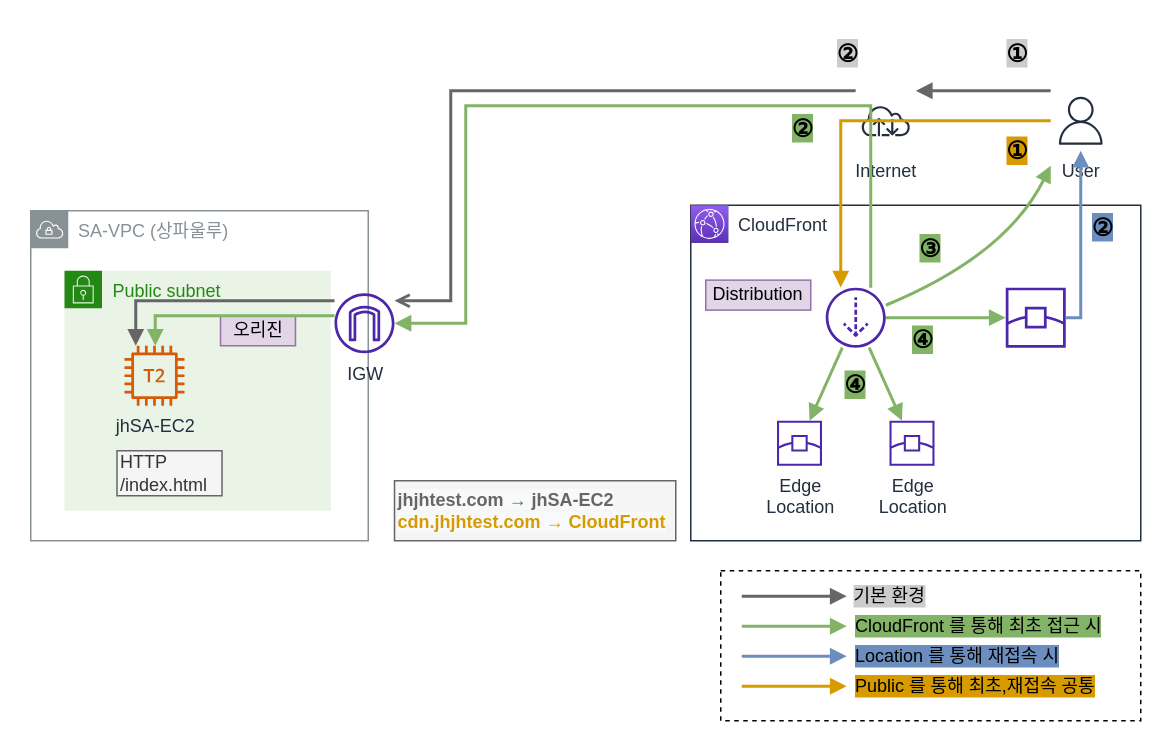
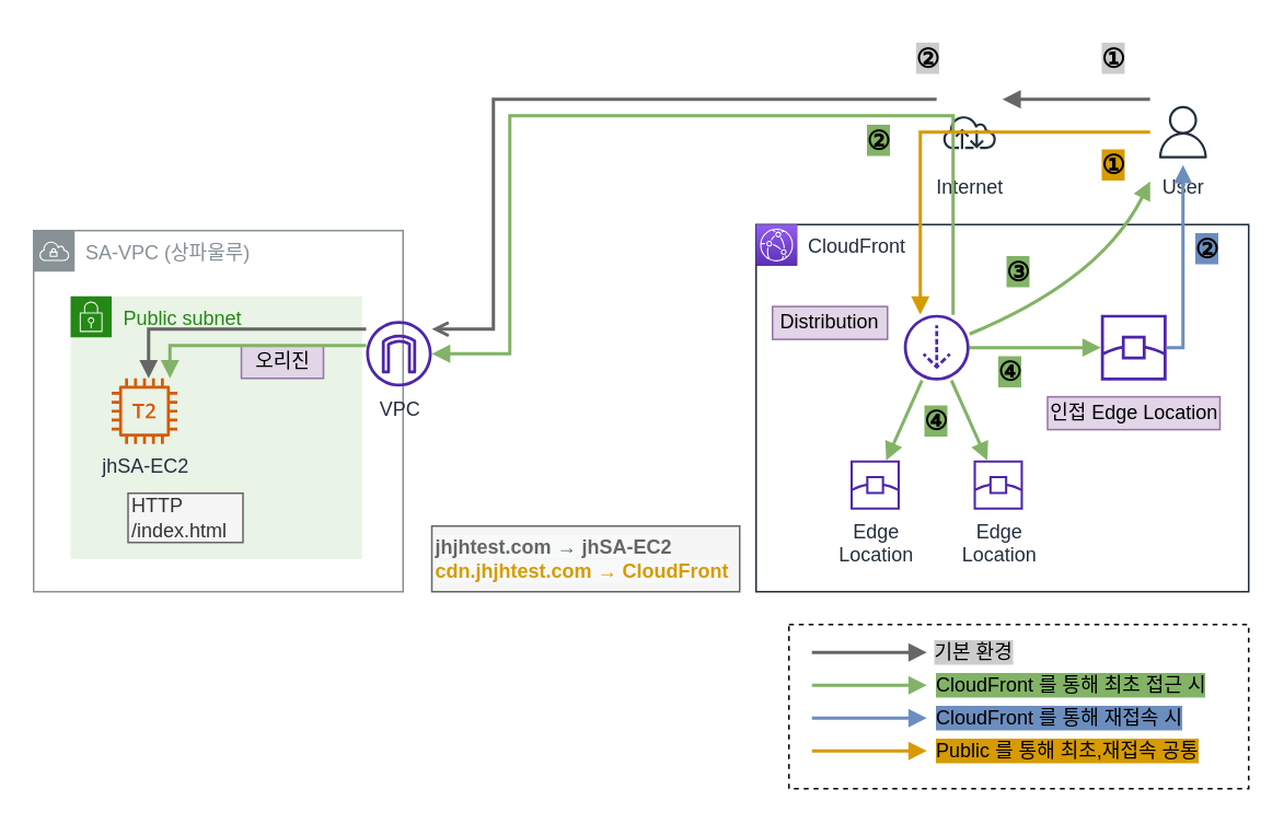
- <mxCell id="9" value="IGW" style="sketch=0;outlineConnect=0;fontColor=#232F3E;gradientColor=none;fillColor=#4D27AA;strokeColor=none;dashed=0;verticalLabelPosition=bottom;verticalAlign=top;align=center;html=1;fontSize=12;fontStyle=0;aspect=fixed;pointerEvents=1;shape=mxgraph.aws4.internet_gateway;" parent="1" vertex="1"><mxGeometry x="222.5" y="195" width="40" height="40" as="geometry" /></mxCell>
+ <mxCell id="9" value="VPC" style="sketch=0;outlineConnect=0;fontColor=#232F3E;gradientColor=none;fillColor=#4D27AA;strokeColor=none;dashed=0;verticalLabelPosition=bottom;verticalAlign=top;align=center;html=1;fontSize=12;fontStyle=0;aspect=fixed;pointerEvents=1;shape=mxgraph.aws4.internet_gateway;" parent="1" vertex="1"><mxGeometry x="222.5" y="195" width="40" height="40" as="geometry" /></mxCell>
- <mxCell id="4" value="jhSA-EC2" style="sketch=0;outlineConnect=0;fontColor=#232F3E;gradientColor=none;fillColor=#D45B07;strokeColor=none;dashed=0;verticalLabelPosition=bottom;verticalAlign=top;align=center;html=1;fontSize=12;fontStyle=0;aspect=fixed;pointerEvents=1;shape=mxgraph.aws4.t2_instance;" parent="1" vertex="1"><mxGeometry x="82.5" y="230" width="40" height="40" as="geometry" /></mxCell>
+ <mxCell id="4" value="jhSA-EC2" style="sketch=0;outlineConnect=0;fontColor=#232F3E;gradientColor=none;fillColor=#D45B07;strokeColor=none;dashed=0;verticalLabelPosition=bottom;verticalAlign=top;align=center;html=1;fontSize=12;fontStyle=0;aspect=fixed;pointerEvents=1;shape=mxgraph.aws4.t2_instance;" parent="1" vertex="1"><mxGeometry x="67.5" y="230" width="40" height="40" as="geometry" /></mxCell>
+ <mxCell id="17" value="인접 Edge Location" style="text;html=1;strokeColor=#9673a6;fillColor=#e1d5e7;align=center;verticalAlign=middle;whiteSpace=wrap;rounded=0;" parent="11" vertex="1"><mxGeometry x="177.5" y="105" width="105" height="20" as="geometry" /></mxCell>
- <mxCell id="44" value="Location 를 통해 재접속 시" style="text;html=1;strokeColor=none;fillColor=none;align=left;verticalAlign=middle;whiteSpace=wrap;rounded=0;labelBackgroundColor=#6C8EBF;" parent="1" vertex="1"><mxGeometry x="568" y="427" width="185" height="20" as="geometry" /></mxCell>
+ <mxCell id="44" value="CloudFront 를 통해 재접속 시" style="text;html=1;strokeColor=none;fillColor=none;align=left;verticalAlign=middle;whiteSpace=wrap;rounded=0;labelBackgroundColor=#6C8EBF;" parent="1" vertex="1"><mxGeometry x="568" y="427" width="185" height="20" as="geometry" /></mxCell>
